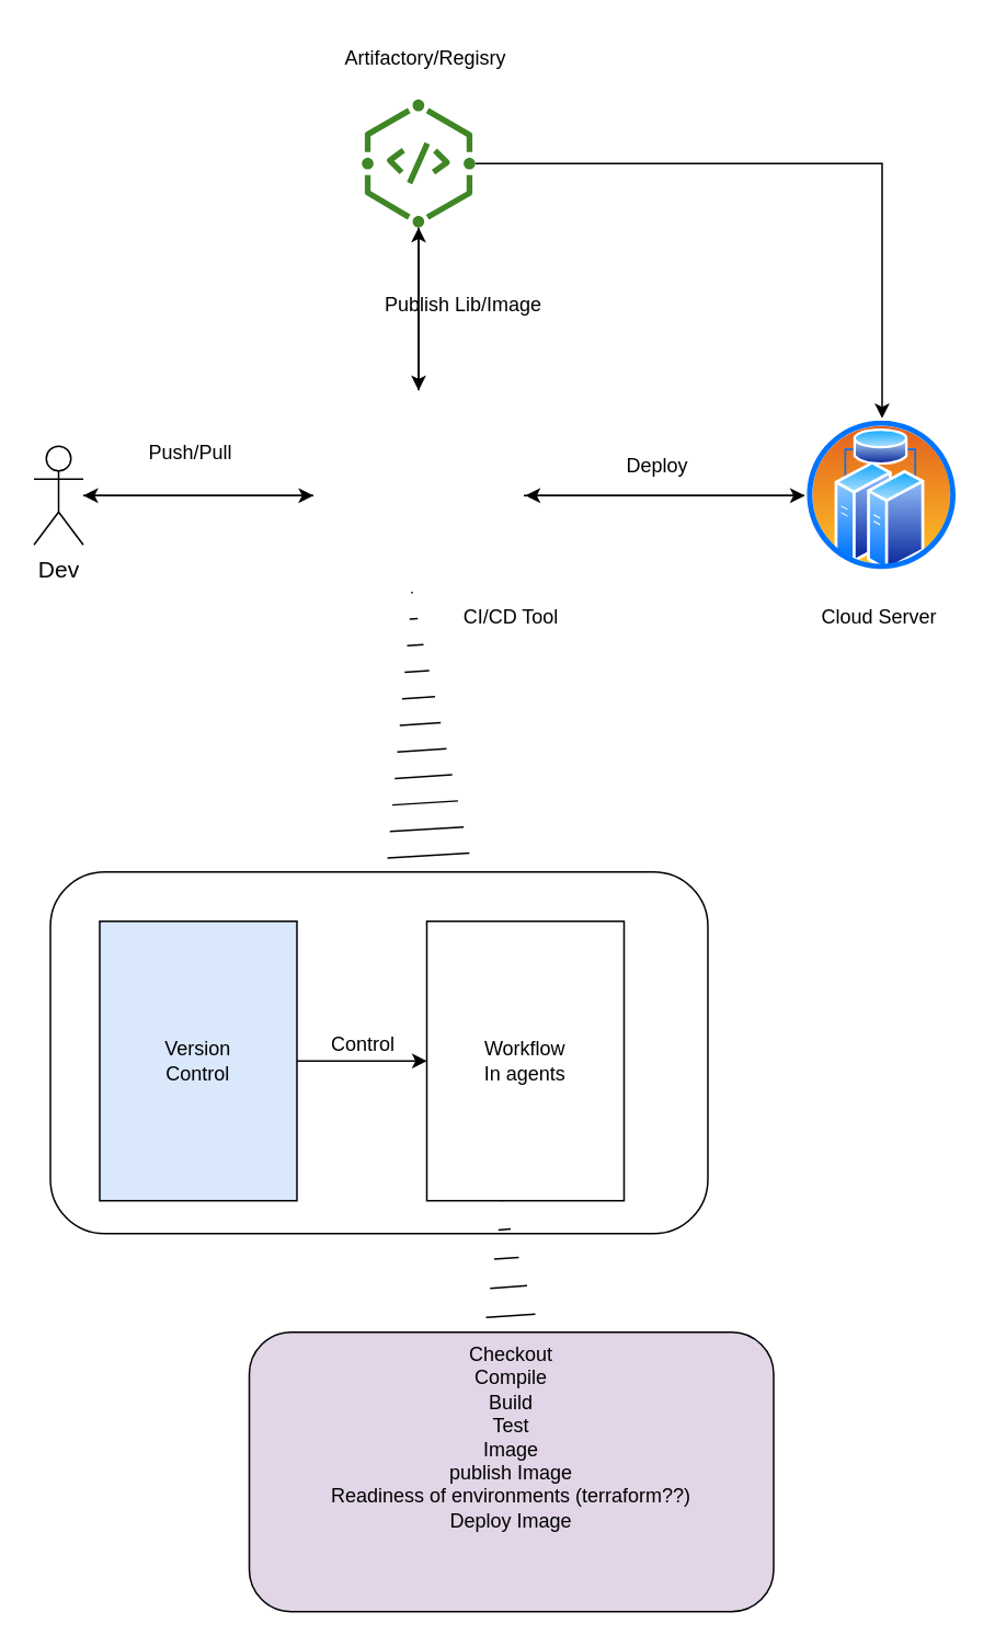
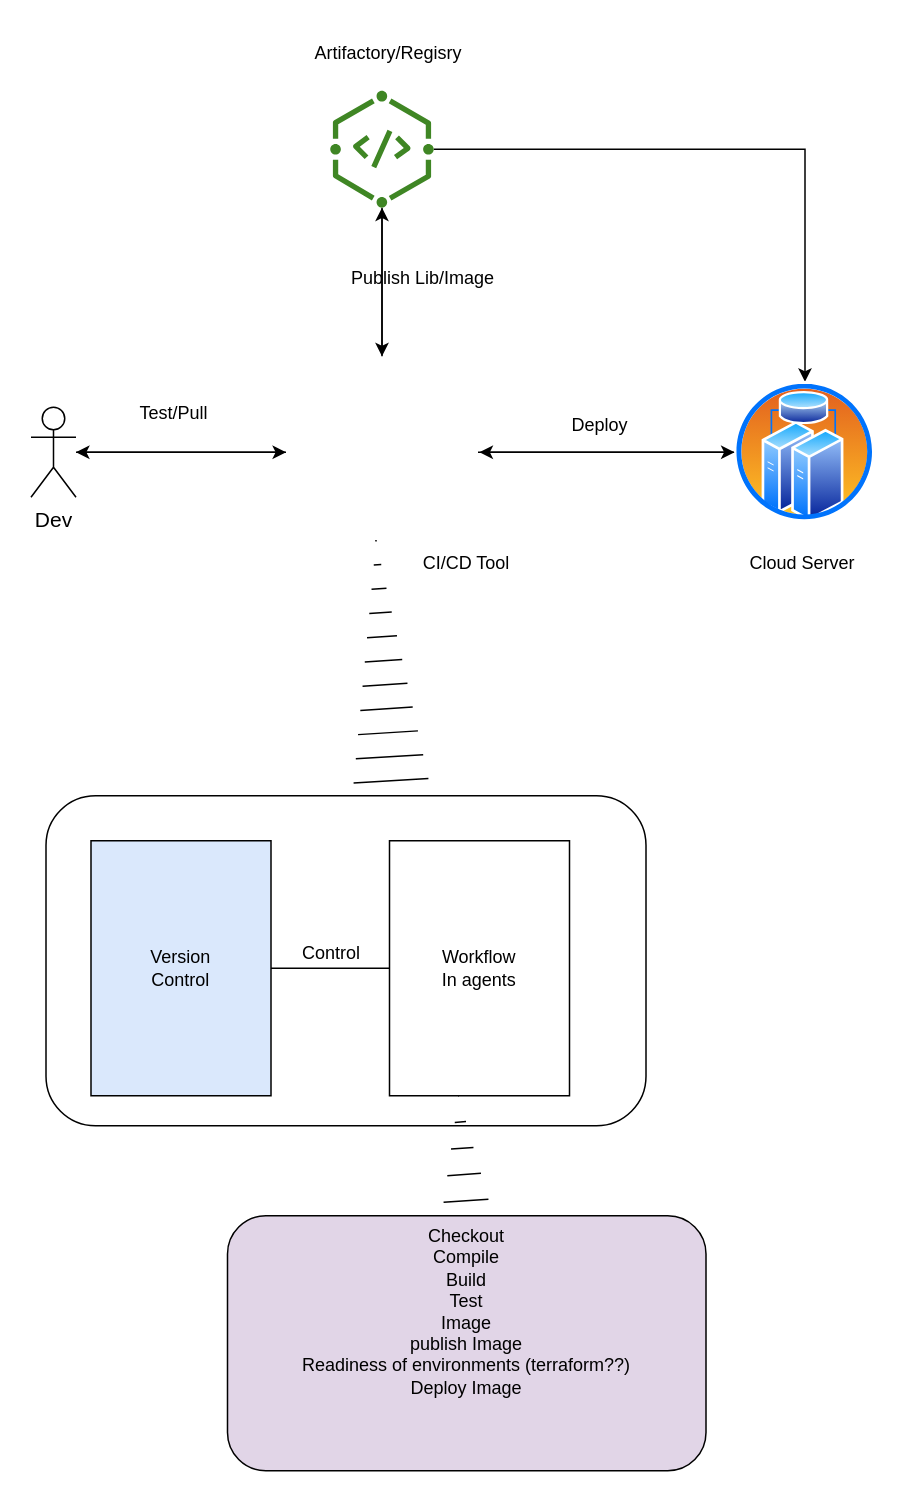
- <mxCell id="17" value="Push/Pull" style="text;html=1;align=center;verticalAlign=middle;resizable=0;points=[];autosize=1;strokeColor=none;fillColor=none;" vertex="1" parent="1"><mxGeometry x="80" y="260" width="70" height="30" as="geometry" /></mxCell>
+ <mxCell id="17" value="Test/Pull" style="text;html=1;align=center;verticalAlign=middle;resizable=0;points=[];autosize=1;strokeColor=none;fillColor=none;" vertex="1" parent="1"><mxGeometry x="80" y="260" width="70" height="30" as="geometry" /></mxCell>
- <mxCell id="19" value="" style="edgeStyle=orthogonalEdgeStyle;rounded=0;orthogonalLoop=1;jettySize=auto;html=1;" edge="1" parent="1" source="20" target="21"><mxGeometry relative="1" as="geometry" /></mxCell>
+ <mxCell id="19" value="" style="edgeStyle=orthogonalEdgeStyle;rounded=0;orthogonalLoop=1;jettySize=auto;html=1;endArrow=none;" edge="1" parent="1" source="20" target="21"><mxGeometry relative="1" as="geometry" /></mxCell>
